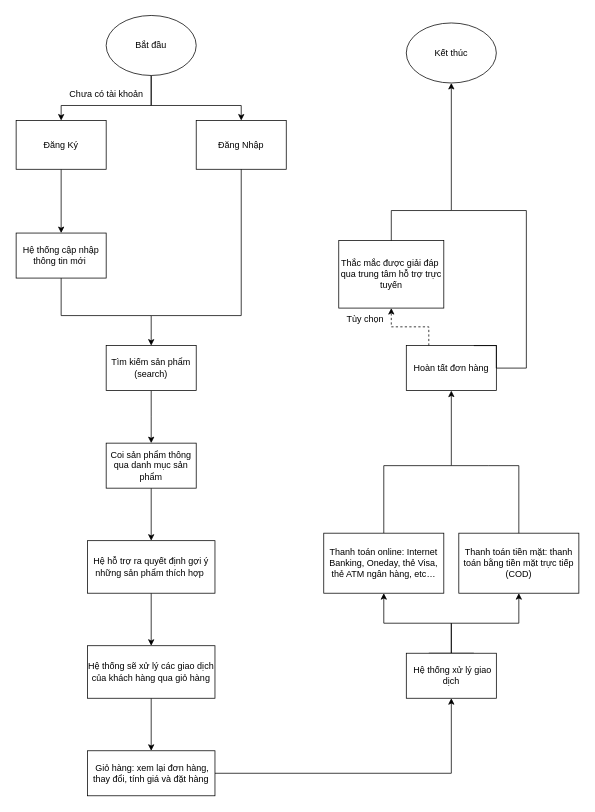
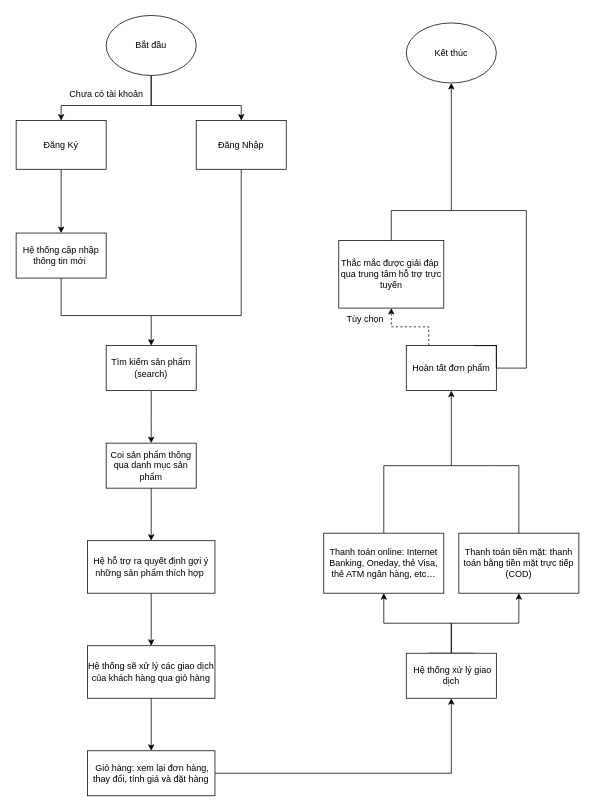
- <mxCell id="28" value="Hoàn tất đơn hàng" style="rounded=0;whiteSpace=wrap;html=1;" vertex="1" parent="1"><mxGeometry x="541" y="460" width="120" height="60" as="geometry" /></mxCell>
+ <mxCell id="28" value="Hoàn tất đơn phẩm" style="rounded=0;whiteSpace=wrap;html=1;" vertex="1" parent="1"><mxGeometry x="541" y="460" width="120" height="60" as="geometry" /></mxCell>
